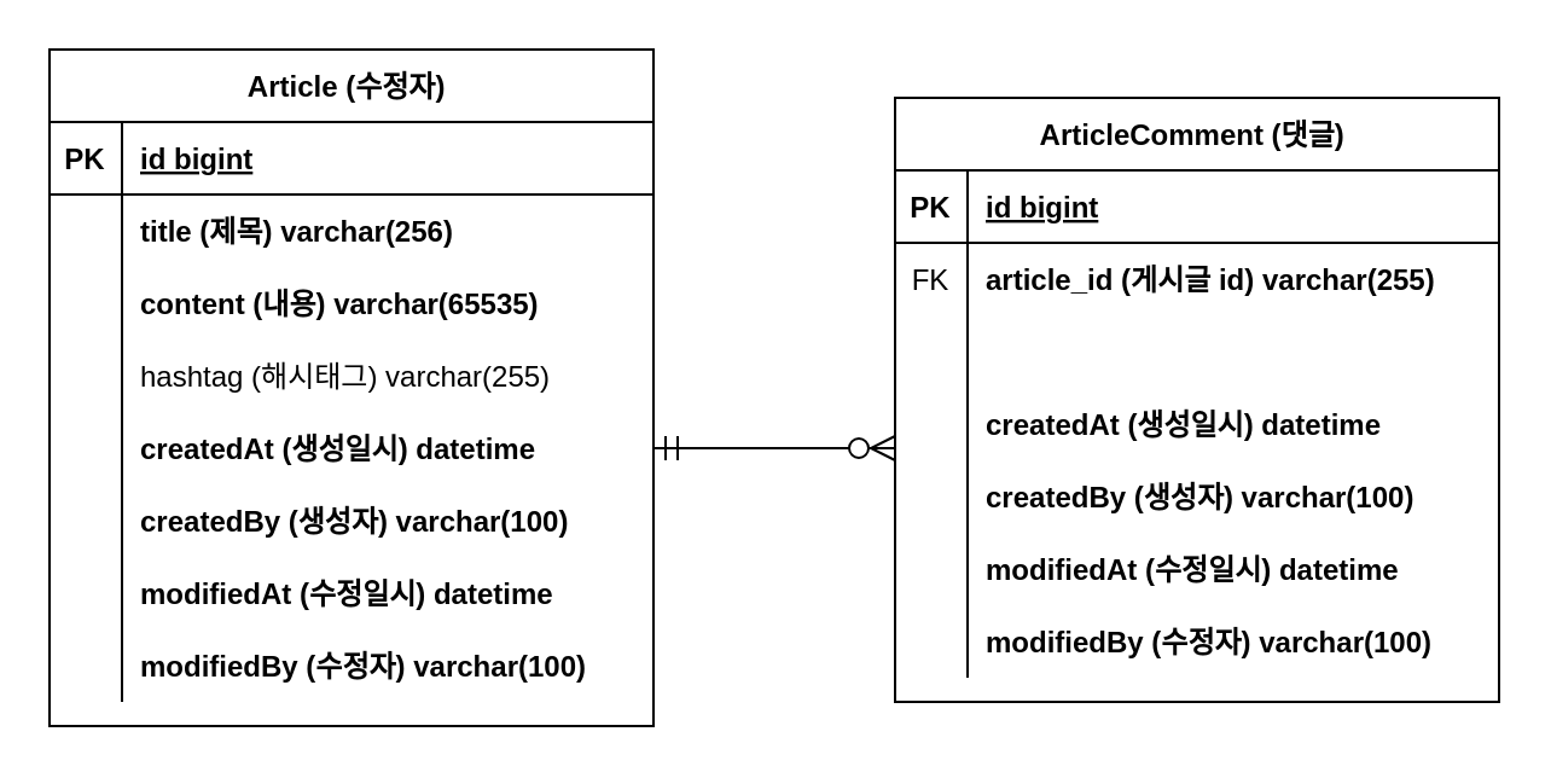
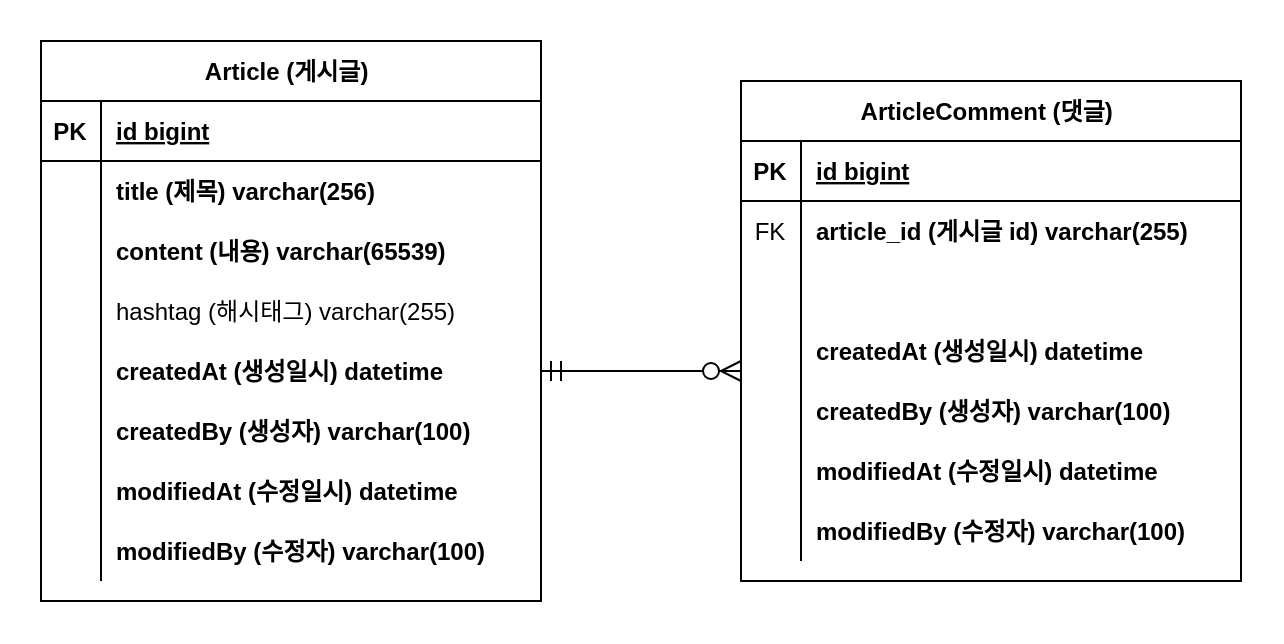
- <mxCell id="2" value="Article (수정자) " style="shape=table;startSize=30;container=1;collapsible=1;childLayout=tableLayout;fixedRows=1;rowLines=0;fontStyle=1;align=center;resizeLast=1;" vertex="1" parent="1"><mxGeometry x="20" y="20" width="250" height="280" as="geometry" /></mxCell>
+ <mxCell id="2" value="Article (게시글) " style="shape=table;startSize=30;container=1;collapsible=1;childLayout=tableLayout;fixedRows=1;rowLines=0;fontStyle=1;align=center;resizeLast=1;" vertex="1" parent="1"><mxGeometry x="20" y="20" width="250" height="280" as="geometry" /></mxCell>
- <mxCell id="11" value="content (내용) varchar(65535)" style="shape=partialRectangle;overflow=hidden;connectable=0;fillColor=none;top=0;left=0;bottom=0;right=0;align=left;spacingLeft=6;fontStyle=1" vertex="1" parent="9"><mxGeometry x="30" width="220" height="30" as="geometry"><mxRectangle width="220" height="30" as="alternateBounds" /></mxGeometry></mxCell>
+ <mxCell id="11" value="content (내용) varchar(65539)" style="shape=partialRectangle;overflow=hidden;connectable=0;fillColor=none;top=0;left=0;bottom=0;right=0;align=left;spacingLeft=6;fontStyle=1" vertex="1" parent="9"><mxGeometry x="30" width="220" height="30" as="geometry"><mxRectangle width="220" height="30" as="alternateBounds" /></mxGeometry></mxCell>
